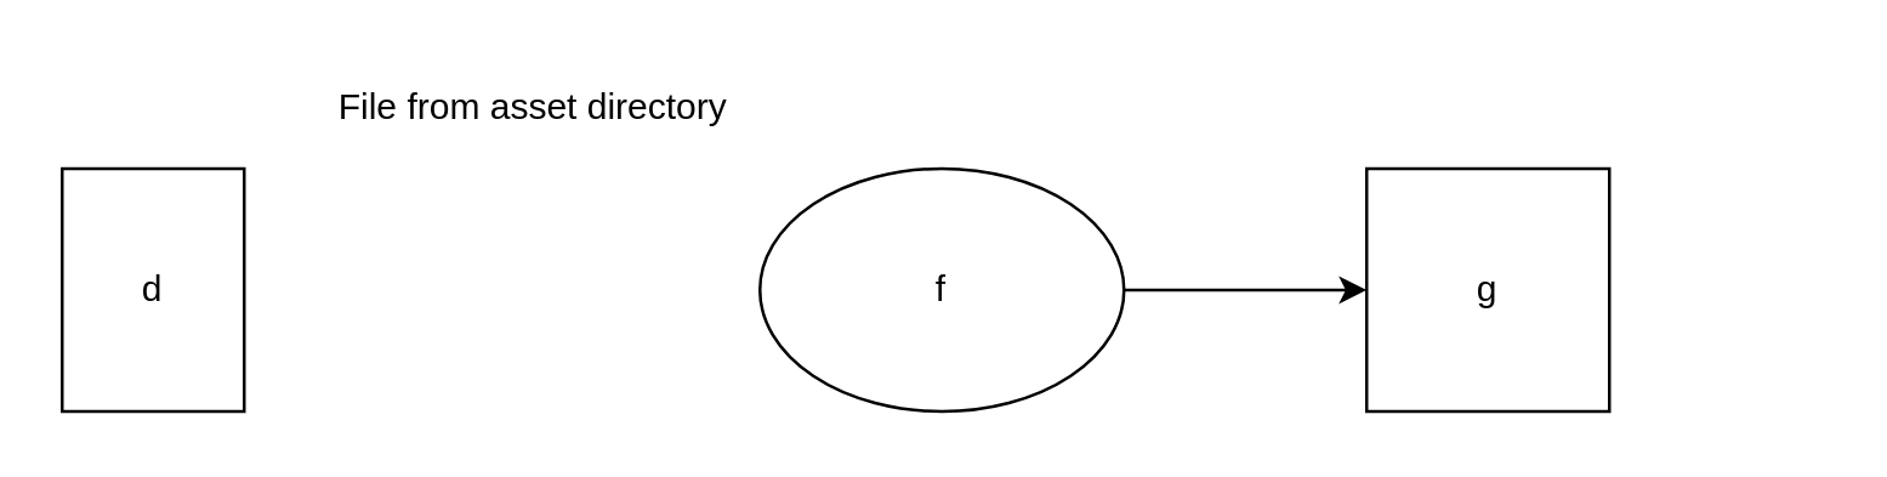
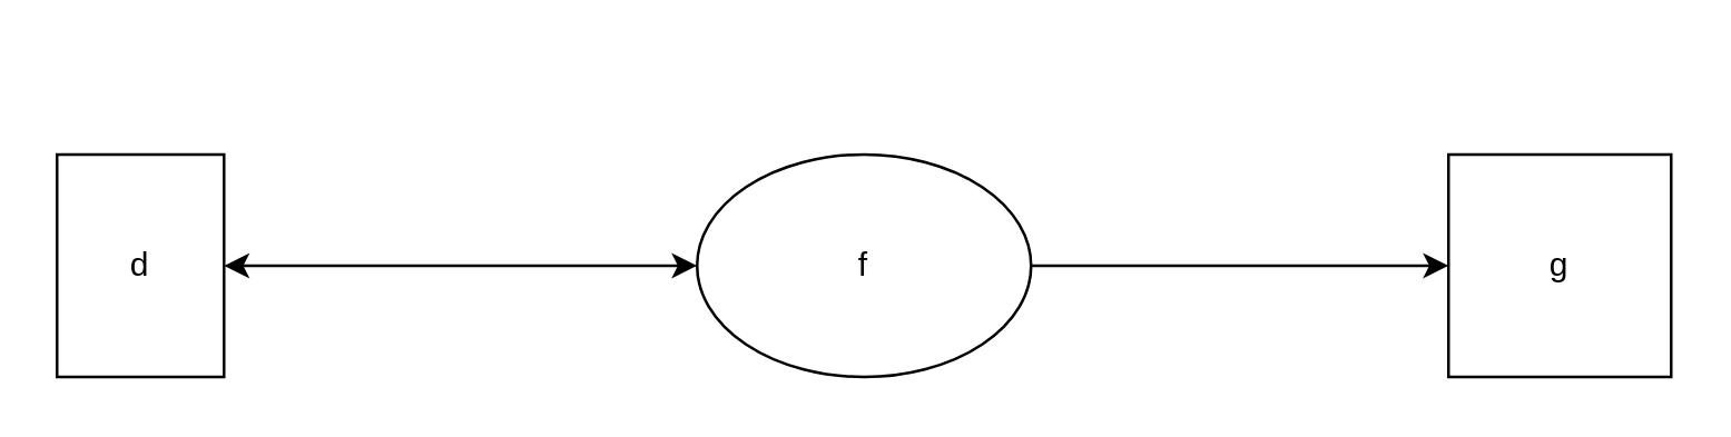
- <mxCell id="7" value="File from asset directory" style="text;html=1;align=center;verticalAlign=middle;resizable=0;points=[];autosize=1;strokeColor=none;fillColor=none;" vertex="1" parent="1"><mxGeometry x="100" y="20" width="150" height="30" as="geometry" /></mxCell>
+ <mxCell id="3" value="" style="endArrow=classic;startArrow=classic;html=1;exitX=1;exitY=0.5;exitDx=0;exitDy=0;entryX=0;entryY=0.5;entryDx=0;entryDy=0;" parent="1" source="2" target="5" edge="1"><mxGeometry width="50" height="50" relative="1" as="geometry"><mxPoint x="260" y="155" as="sourcePoint" /><mxPoint x="320" y="135" as="targetPoint" /></mxGeometry></mxCell>
- <mxCell id="6" value="g" style="whiteSpace=wrap;html=1;aspect=fixed;" parent="1" vertex="1"><mxGeometry x="450" y="55" width="80" height="80" as="geometry" /></mxCell>
+ <mxCell id="6" value="g" style="whiteSpace=wrap;html=1;aspect=fixed;" parent="1" vertex="1"><mxGeometry x="520" y="55" width="80" height="80" as="geometry" /></mxCell>
